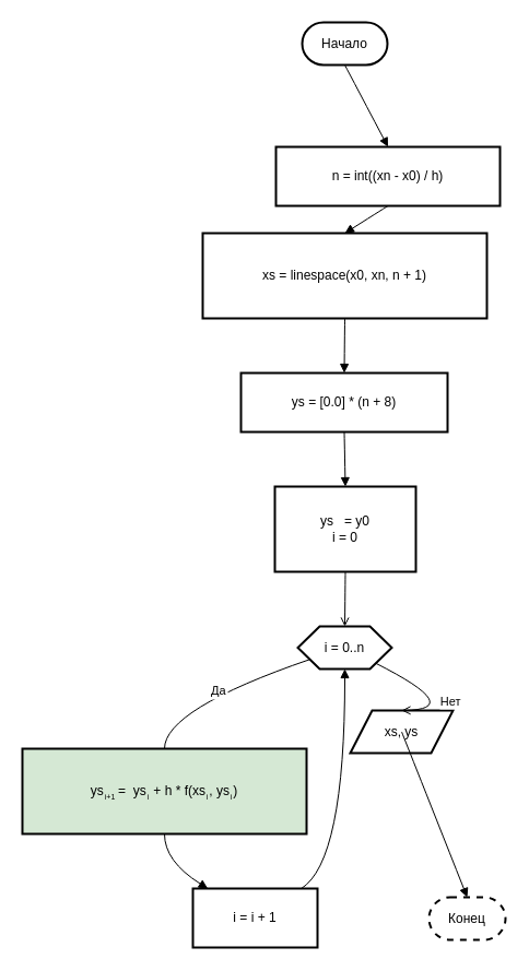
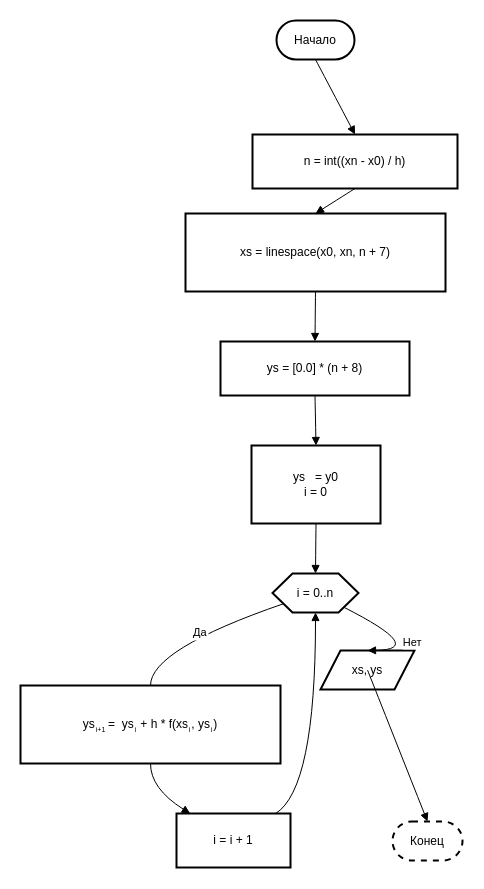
- <mxCell id="4" value="xs = linespace(x0, xn, n + 1)" style="whiteSpace=wrap;strokeWidth=2;" vertex="1" parent="1"><mxGeometry x="185" y="213" width="260" height="78" as="geometry" /></mxCell>
+ <mxCell id="4" value="xs = linespace(x0, xn, n + 7)" style="whiteSpace=wrap;strokeWidth=2;" vertex="1" parent="1"><mxGeometry x="185" y="213" width="260" height="78" as="geometry" /></mxCell>
- <mxCell id="16" value="" style="curved=1;startArrow=none;endArrow=open;exitX=0.5;exitY=1;entryX=0.5;entryY=0;rounded=0;" edge="1" parent="1" source="6" target="7"><mxGeometry relative="1" as="geometry"><Array as="points" /></mxGeometry></mxCell>
+ <mxCell id="16" value="" style="curved=1;startArrow=none;endArrow=block;exitX=0.5;exitY=1;entryX=0.5;entryY=0;rounded=0;" edge="1" parent="1" source="6" target="7"><mxGeometry relative="1" as="geometry"><Array as="points" /></mxGeometry></mxCell>
- <mxCell id="20" value="Нет" style="curved=1;startArrow=none;endArrow=open;exitX=0.95;exitY=1;entryX=0.5;entryY=-0.01;rounded=0;" edge="1" parent="1" source="7" target="10"><mxGeometry relative="1" as="geometry"><Array as="points"><mxPoint x="427" y="649" /></Array></mxGeometry></mxCell>
+ <mxCell id="20" value="Нет" style="curved=1;startArrow=none;endArrow=block;exitX=0.95;exitY=1;entryX=0.5;entryY=-0.01;rounded=0;" edge="1" parent="1" source="7" target="10"><mxGeometry relative="1" as="geometry"><Array as="points"><mxPoint x="427" y="649" /></Array></mxGeometry></mxCell>
- <mxCell id="8" value="ys    =  ys  + h * f(xs , ys )" style="whiteSpace=wrap;strokeWidth=2;fillColor=#d5e8d4;" vertex="1" parent="1"><mxGeometry x="20" y="685" width="260" height="78" as="geometry" /></mxCell>
+ <mxCell id="8" value="ys    =  ys  + h * f(xs , ys )" style="whiteSpace=wrap;strokeWidth=2;" vertex="1" parent="1"><mxGeometry x="20" y="685" width="260" height="78" as="geometry" /></mxCell>
